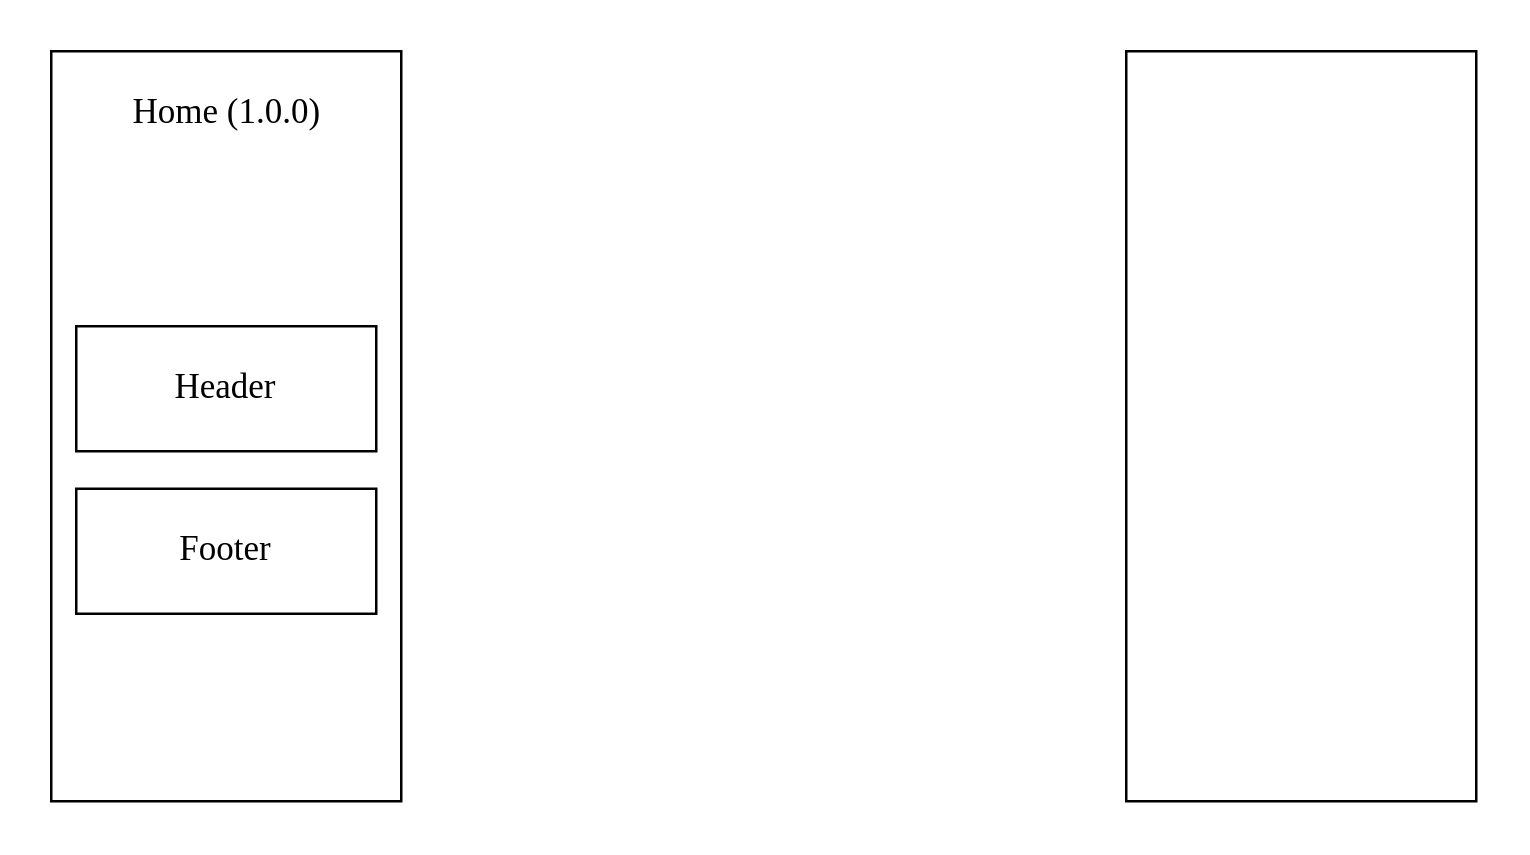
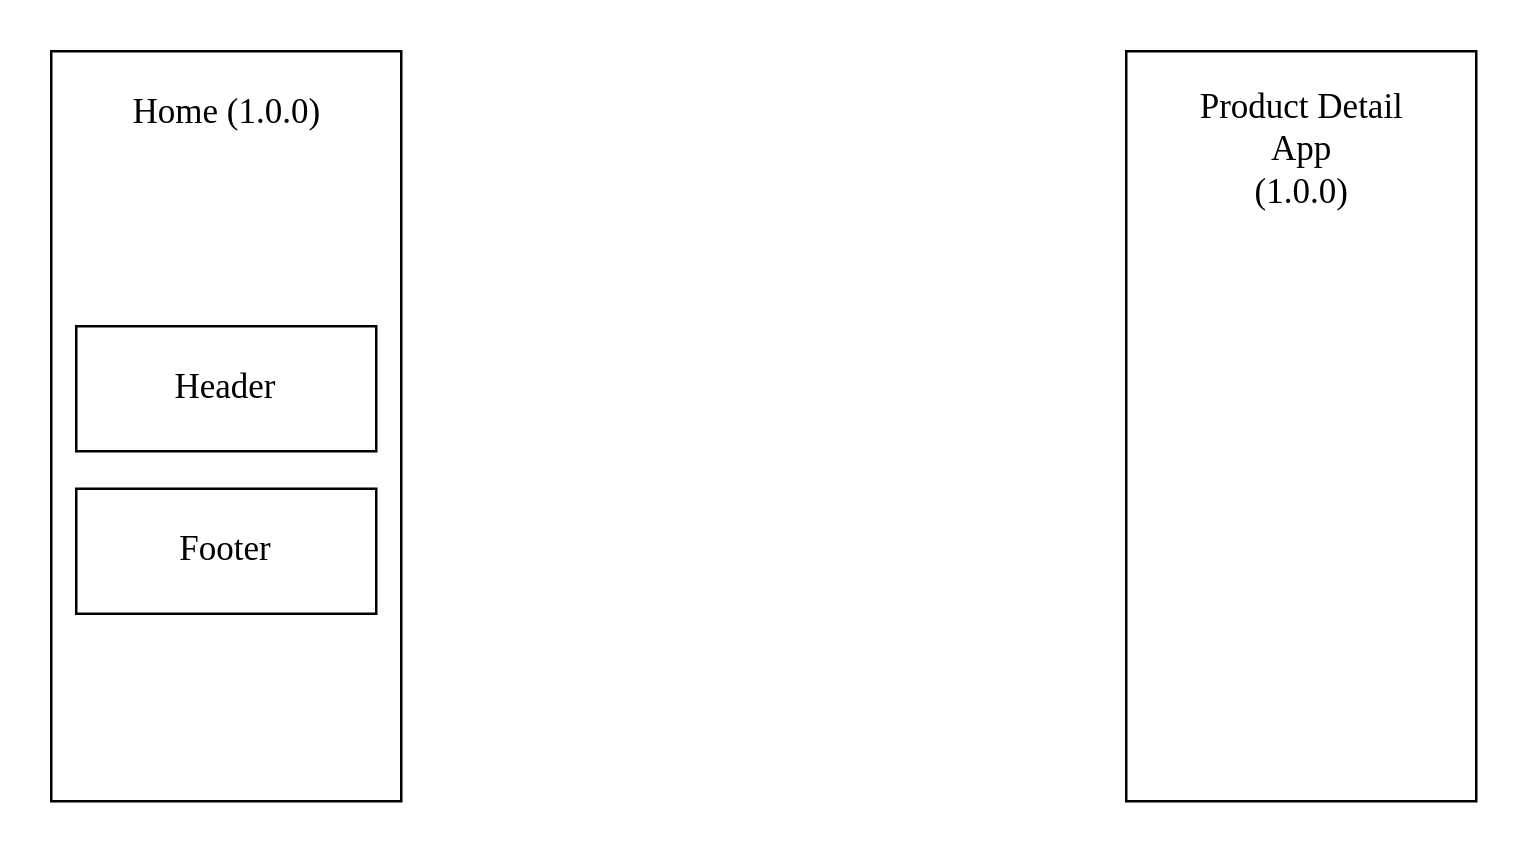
+ <mxCell id="7" value="Product Detail &lt;br&gt;App&lt;br&gt;(1.0.0)" style="text;html=1;align=center;verticalAlign=middle;resizable=0;points=[];autosize=1;strokeColor=none;fillColor=none;fontSize=14;fontFamily=Verdana;" vertex="1" parent="1"><mxGeometry x="460" y="30" width="120" height="60" as="geometry" /></mxCell>
